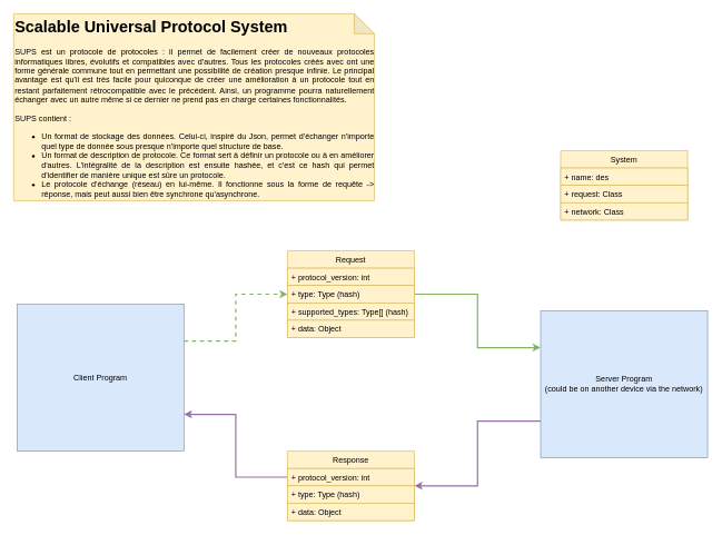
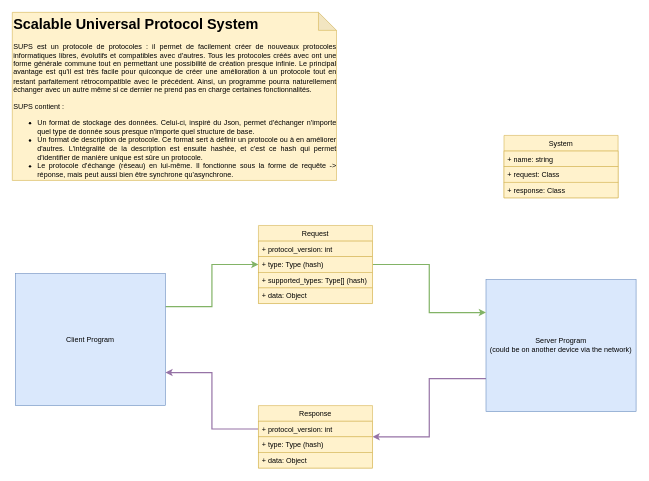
- <mxCell id="19" value="+ name: des" style="text;strokeColor=#d6b656;fillColor=#fff2cc;align=left;verticalAlign=top;spacingLeft=4;spacingRight=4;overflow=hidden;rotatable=0;points=[[0,0.5],[1,0.5]];portConstraint=eastwest;" parent="18" vertex="1"><mxGeometry y="26" width="190" height="26" as="geometry" /></mxCell>
+ <mxCell id="19" value="+ name: string" style="text;strokeColor=#d6b656;fillColor=#fff2cc;align=left;verticalAlign=top;spacingLeft=4;spacingRight=4;overflow=hidden;rotatable=0;points=[[0,0.5],[1,0.5]];portConstraint=eastwest;" parent="18" vertex="1"><mxGeometry y="26" width="190" height="26" as="geometry" /></mxCell>
- <mxCell id="21" value="+ network: Class" style="text;strokeColor=#d6b656;fillColor=#fff2cc;align=left;verticalAlign=top;spacingLeft=4;spacingRight=4;overflow=hidden;rotatable=0;points=[[0,0.5],[1,0.5]];portConstraint=eastwest;" parent="18" vertex="1"><mxGeometry y="78" width="190" height="26" as="geometry" /></mxCell>
+ <mxCell id="21" value="+ response: Class" style="text;strokeColor=#d6b656;fillColor=#fff2cc;align=left;verticalAlign=top;spacingLeft=4;spacingRight=4;overflow=hidden;rotatable=0;points=[[0,0.5],[1,0.5]];portConstraint=eastwest;" parent="18" vertex="1"><mxGeometry y="78" width="190" height="26" as="geometry" /></mxCell>
- <mxCell id="2" style="edgeStyle=orthogonalEdgeStyle;rounded=0;orthogonalLoop=1;jettySize=auto;html=1;exitX=1;exitY=0.25;exitDx=0;exitDy=0;fillColor=#d5e8d4;strokeColor=#82b366;strokeWidth=2;dashed=1;" parent="1" source="3" target="9" edge="1"><mxGeometry relative="1" as="geometry" /></mxCell>
+ <mxCell id="2" style="edgeStyle=orthogonalEdgeStyle;rounded=0;orthogonalLoop=1;jettySize=auto;html=1;exitX=1;exitY=0.25;exitDx=0;exitDy=0;fillColor=#d5e8d4;strokeColor=#82b366;strokeWidth=2;" parent="1" source="3" target="9" edge="1"><mxGeometry relative="1" as="geometry" /></mxCell>
